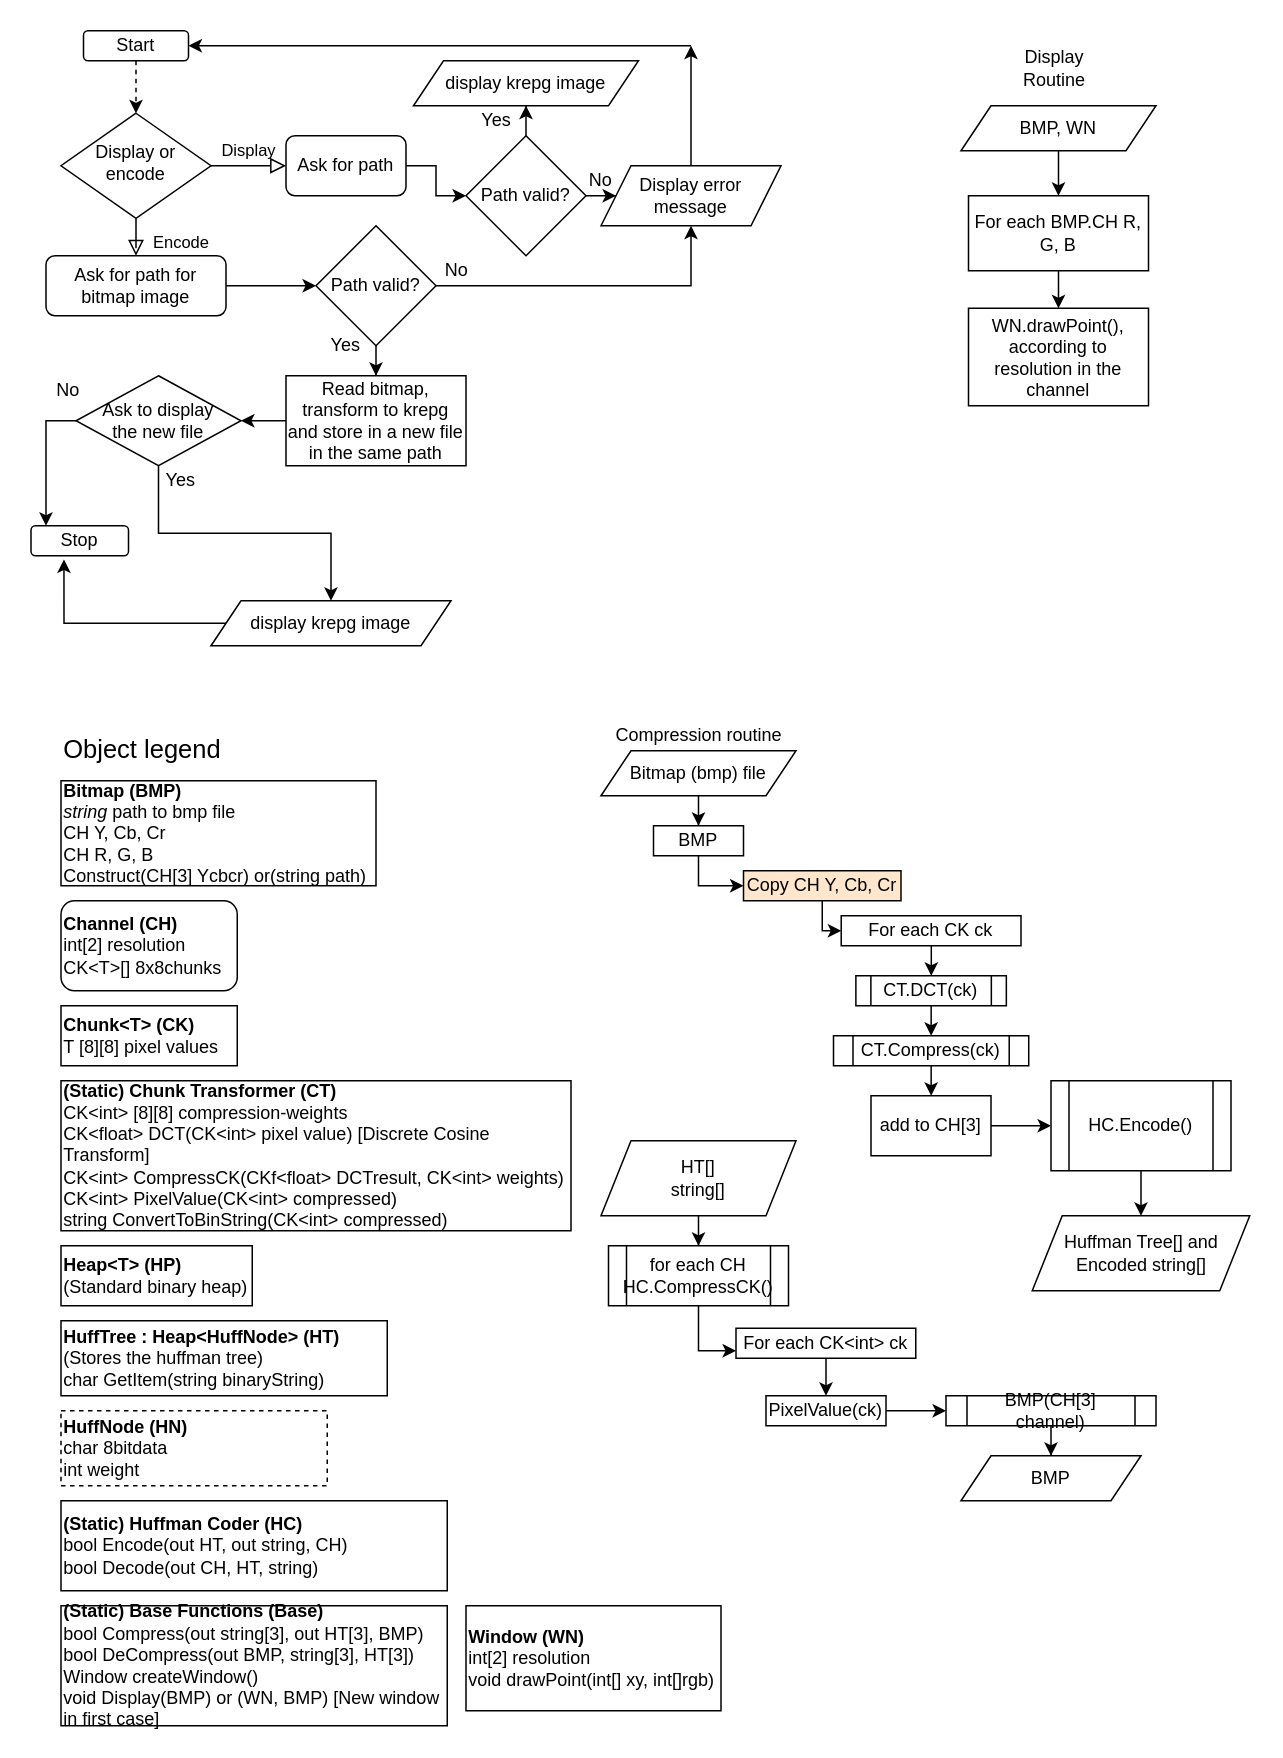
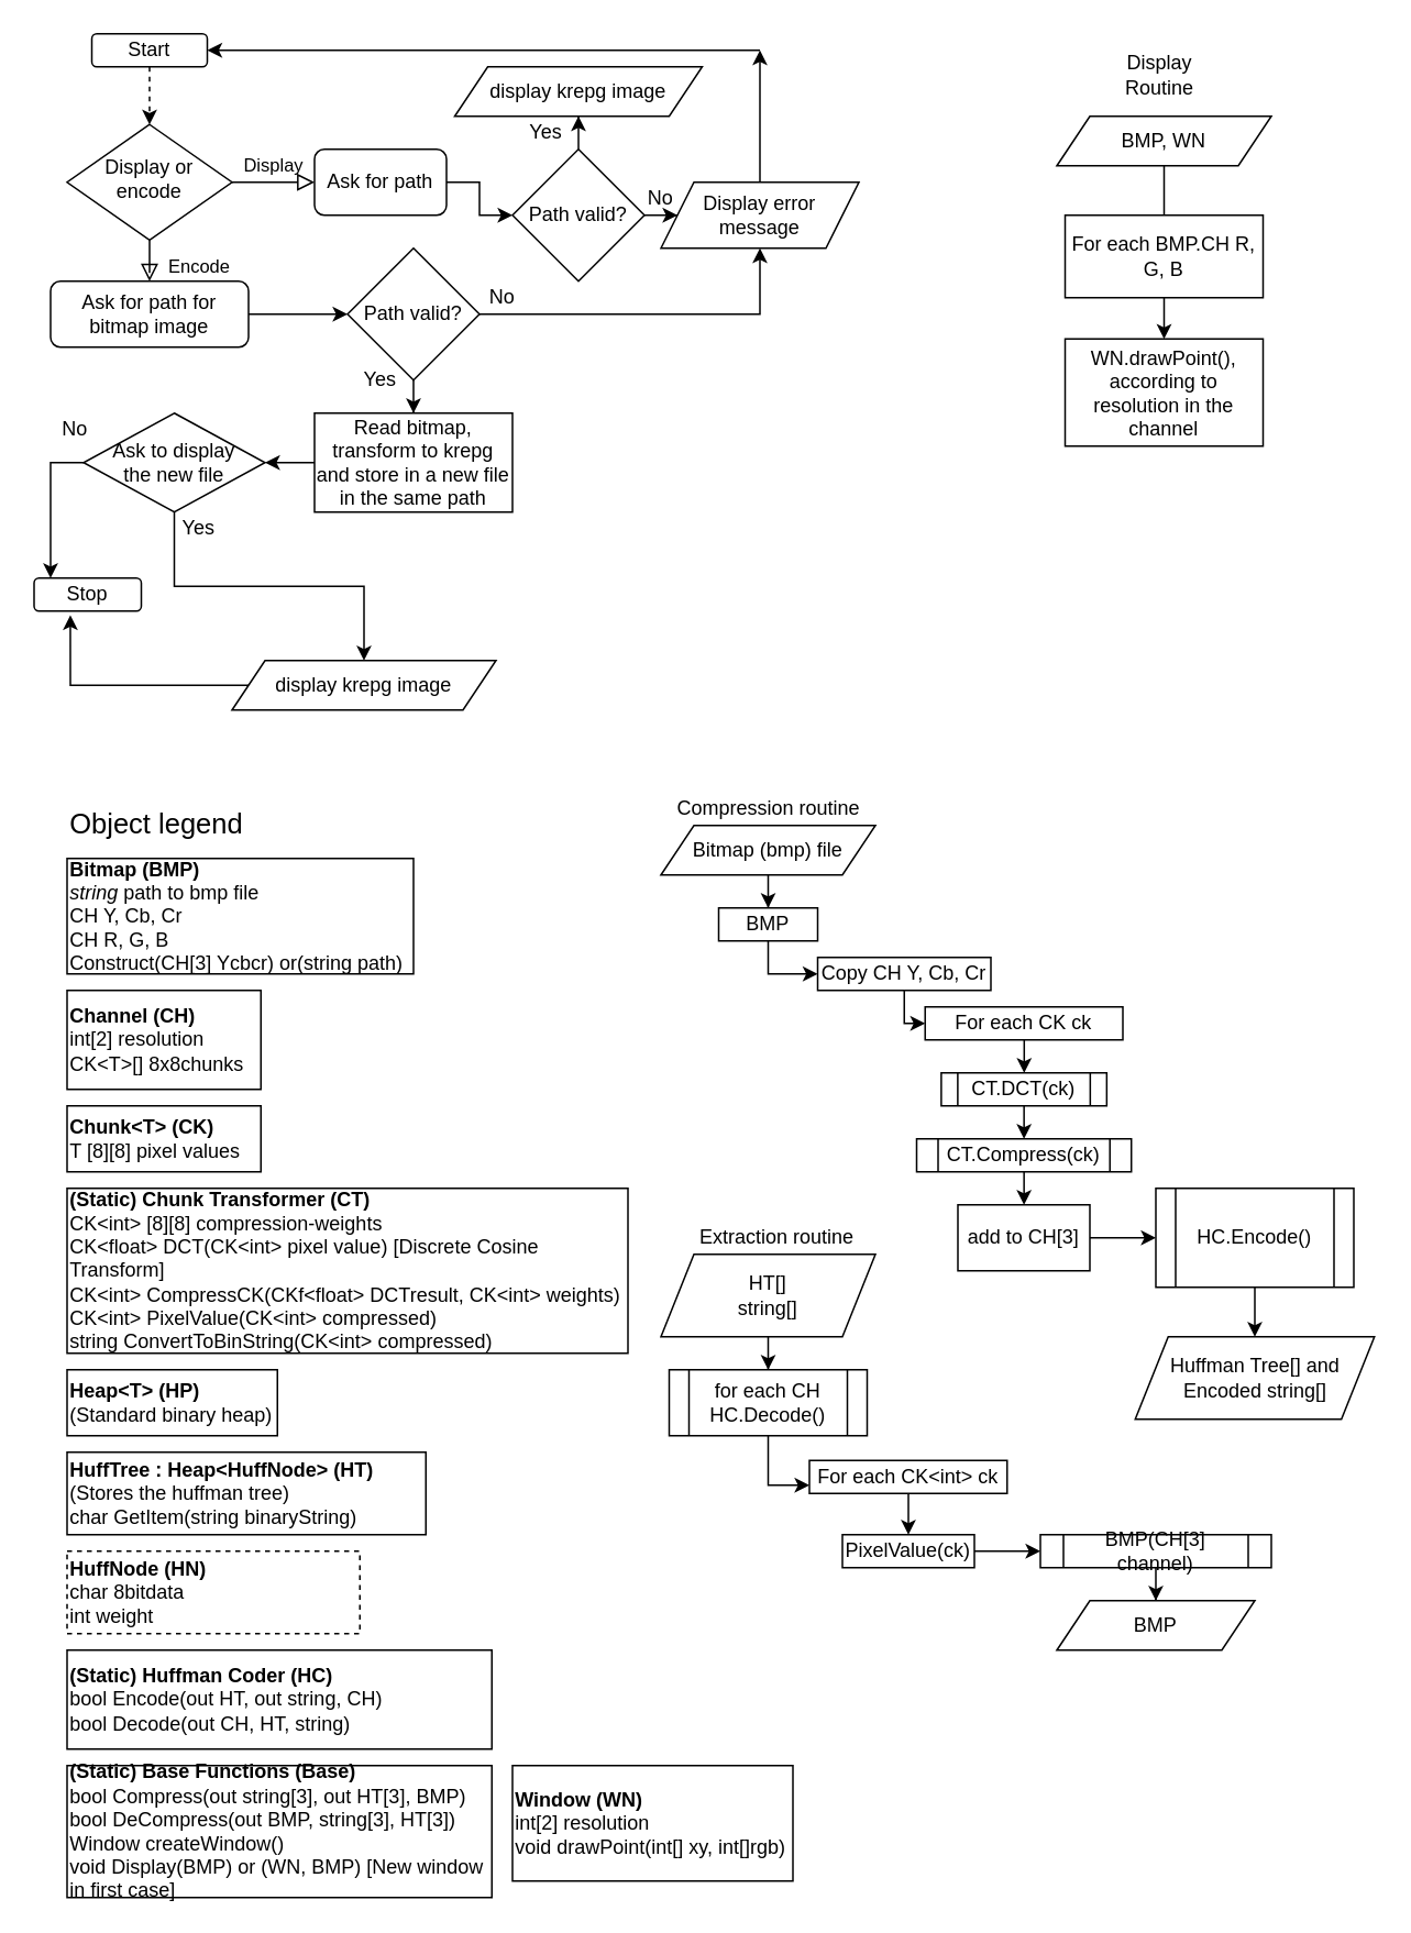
- <mxCell id="75" value="" style="edgeStyle=orthogonalEdgeStyle;rounded=0;orthogonalLoop=1;jettySize=auto;html=1;" parent="1" source="76" target="80" edge="1"><mxGeometry relative="1" as="geometry" /></mxCell>
+ <mxCell id="75" value="" style="edgeStyle=orthogonalEdgeStyle;rounded=0;orthogonalLoop=1;jettySize=auto;html=1;endArrow=none;" parent="1" source="76" target="80" edge="1"><mxGeometry relative="1" as="geometry" /></mxCell>
- <mxCell id="49" value="Copy CH Y, Cb, Cr" style="whiteSpace=wrap;html=1;rounded=0;fillColor=#ffe6cc;" parent="1" vertex="1"><mxGeometry x="495" y="580" width="105" height="20" as="geometry" /></mxCell>
+ <mxCell id="49" value="Copy CH Y, Cb, Cr" style="whiteSpace=wrap;html=1;rounded=0;" parent="1" vertex="1"><mxGeometry x="495" y="580" width="105" height="20" as="geometry" /></mxCell>
- <mxCell id="37" value="&lt;b&gt;Channel (CH)&lt;br&gt;&lt;/b&gt;int[2] resolution&lt;br&gt;CK&amp;lt;T&amp;gt;[] 8x8chunks" style="whiteSpace=wrap;html=1;align=left;rounded=1;" parent="1" vertex="1"><mxGeometry x="40" y="600" width="117.5" height="60" as="geometry" /></mxCell>
+ <mxCell id="37" value="&lt;b&gt;Channel (CH)&lt;br&gt;&lt;/b&gt;int[2] resolution&lt;br&gt;CK&amp;lt;T&amp;gt;[] 8x8chunks" style="rounded=0;whiteSpace=wrap;html=1;align=left;" parent="1" vertex="1"><mxGeometry x="40" y="600" width="117.5" height="60" as="geometry" /></mxCell>
+ <mxCell id="74" value="Extraction routine" style="text;html=1;align=center;verticalAlign=middle;resizable=0;points=[];autosize=1;" parent="1" vertex="1"><mxGeometry x="415" y="740" width="110" height="20" as="geometry" /></mxCell>
- <mxCell id="71" value="for each CH&lt;br&gt;HC.CompressCK()" style="shape=process;whiteSpace=wrap;html=1;backgroundOutline=1;rounded=0;" parent="1" vertex="1"><mxGeometry x="405" y="830" width="120" height="40" as="geometry" /></mxCell>
+ <mxCell id="71" value="for each CH&lt;br&gt;HC.Decode()" style="shape=process;whiteSpace=wrap;html=1;backgroundOutline=1;rounded=0;" parent="1" vertex="1"><mxGeometry x="405" y="830" width="120" height="40" as="geometry" /></mxCell>
